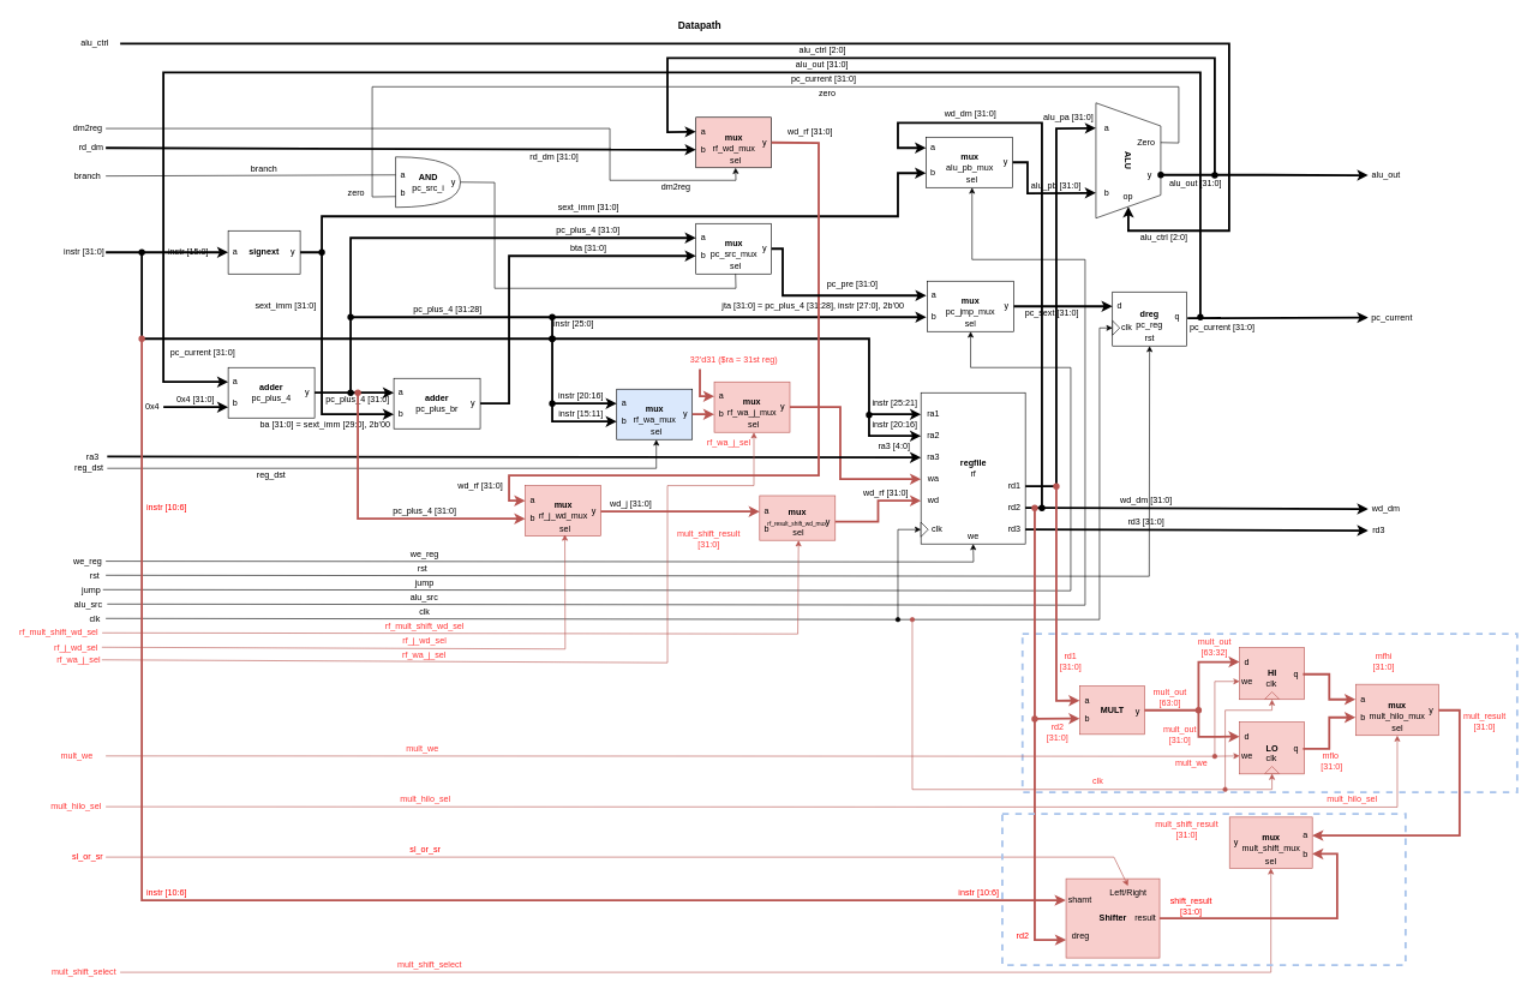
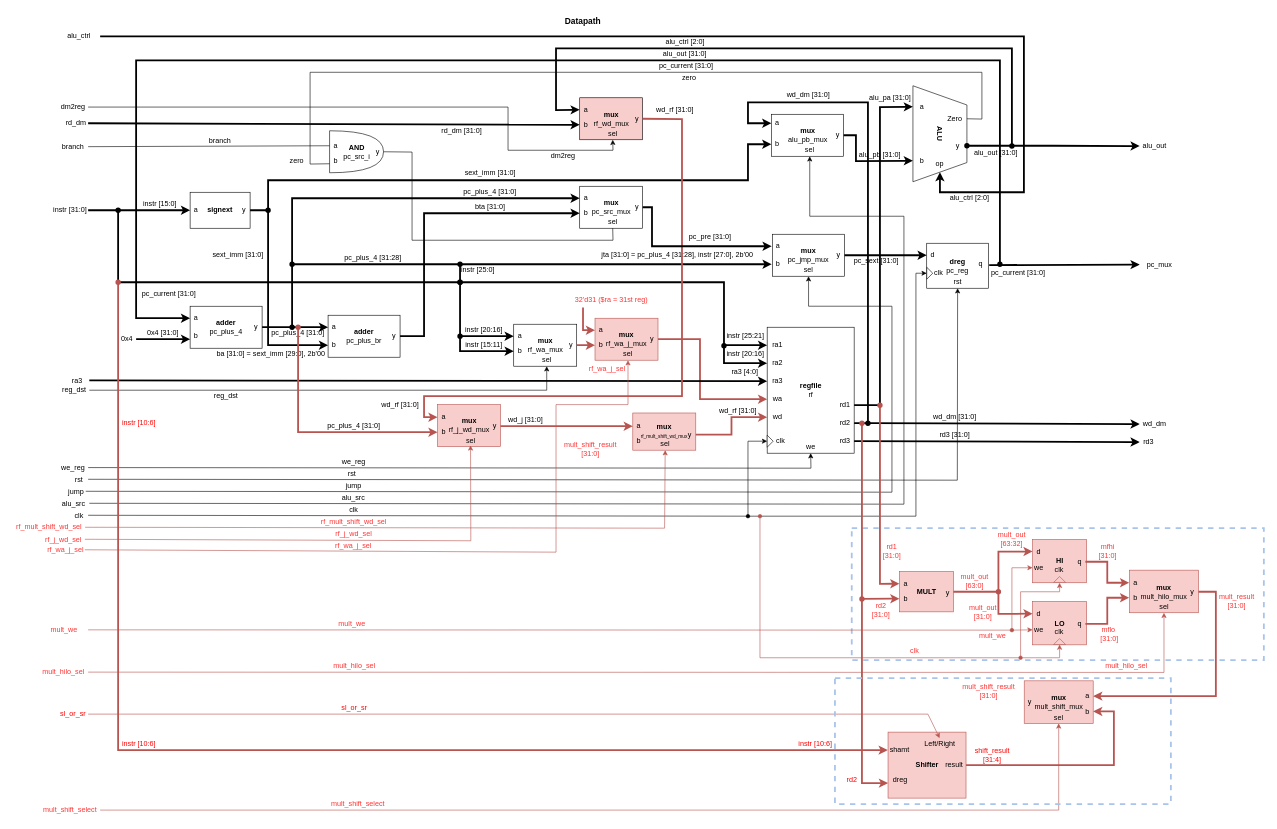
- <mxCell id="44" value="instr [15:0]" style="text;html=1;strokeColor=none;fillColor=none;align=center;verticalAlign=middle;whiteSpace=wrap;rounded=0;" parent="1" vertex="1"><mxGeometry x="231" y="340" width="60" height="20" as="geometry" /></mxCell>
+ <mxCell id="44" value="instr [15:0]" style="text;html=1;strokeColor=none;fillColor=none;align=center;verticalAlign=middle;whiteSpace=wrap;rounded=0;" parent="1" vertex="1"><mxGeometry x="236" y="330" width="60" height="20" as="geometry" /></mxCell>
- <mxCell id="102" value="pc_current&amp;nbsp;" style="text;html=1;strokeColor=none;fillColor=none;align=center;verticalAlign=middle;whiteSpace=wrap;rounded=0;" parent="1" vertex="1"><mxGeometry x="1899" y="430.5" width="70" height="20" as="geometry" /></mxCell>
+ <mxCell id="102" value="pc_mux&amp;nbsp;" style="text;html=1;strokeColor=none;fillColor=none;align=center;verticalAlign=middle;whiteSpace=wrap;rounded=0;" parent="1" vertex="1"><mxGeometry x="1899" y="430.5" width="70" height="20" as="geometry" /></mxCell>
- <mxCell id="21" value="&lt;b&gt;mux&lt;/b&gt;&lt;br&gt;rf_wa_mux" style="rounded=0;whiteSpace=wrap;html=1;fillColor=#dae8fc;" parent="1" vertex="1"><mxGeometry x="855.5" y="540" width="105" height="70" as="geometry" /></mxCell>
+ <mxCell id="21" value="&lt;b&gt;mux&lt;/b&gt;&lt;br&gt;rf_wa_mux" style="rounded=0;whiteSpace=wrap;html=1;" parent="1" vertex="1"><mxGeometry x="855.5" y="540" width="105" height="70" as="geometry" /></mxCell>
- <mxCell id="203" value="&lt;b&gt;mux&lt;/b&gt;&lt;br&gt;&lt;font style=&quot;font-size: 8px&quot;&gt;rf_result_shift_wd_mux&lt;/font&gt;" style="rounded=0;whiteSpace=wrap;html=1;fillColor=#f8cecc;strokeColor=#b85450;" parent="1" vertex="1"><mxGeometry x="1054" y="688" width="105" height="62" as="geometry" /></mxCell>
+ <mxCell id="203" value="&lt;b&gt;mux&lt;/b&gt;&lt;br&gt;&lt;font style=&quot;font-size: 8px&quot;&gt;rf_mult_shift_wd_mux&lt;/font&gt;" style="rounded=0;whiteSpace=wrap;html=1;fillColor=#f8cecc;strokeColor=#b85450;" parent="1" vertex="1"><mxGeometry x="1054" y="688" width="105" height="62" as="geometry" /></mxCell>
- <mxCell id="216" value="mfhi&lt;br&gt;[31:0]" style="text;html=1;strokeColor=none;fillColor=none;align=center;verticalAlign=middle;whiteSpace=wrap;rounded=0;fontColor=#FF3333;" parent="1" vertex="1"><mxGeometry x="1901" y="906" width="40" height="26" as="geometry" /></mxCell>
+ <mxCell id="216" value="mfhi&lt;br&gt;[31:0]" style="text;html=1;strokeColor=none;fillColor=none;align=center;verticalAlign=middle;whiteSpace=wrap;rounded=0;fontColor=#FF3333;" parent="1" vertex="1"><mxGeometry x="1826" y="906" width="40" height="26" as="geometry" /></mxCell>
- <mxCell id="267" value="shift_result [31:0]" style="text;html=1;strokeColor=none;fillColor=none;align=center;verticalAlign=middle;whiteSpace=wrap;rounded=0;glass=0;fontColor=#FF0000;" parent="1" vertex="1"><mxGeometry x="1621" y="1240" width="65" height="35" as="geometry" /></mxCell>
+ <mxCell id="267" value="shift_result [31:4]" style="text;html=1;strokeColor=none;fillColor=none;align=center;verticalAlign=middle;whiteSpace=wrap;rounded=0;glass=0;fontColor=#FF0000;" parent="1" vertex="1"><mxGeometry x="1621" y="1240" width="65" height="35" as="geometry" /></mxCell>
